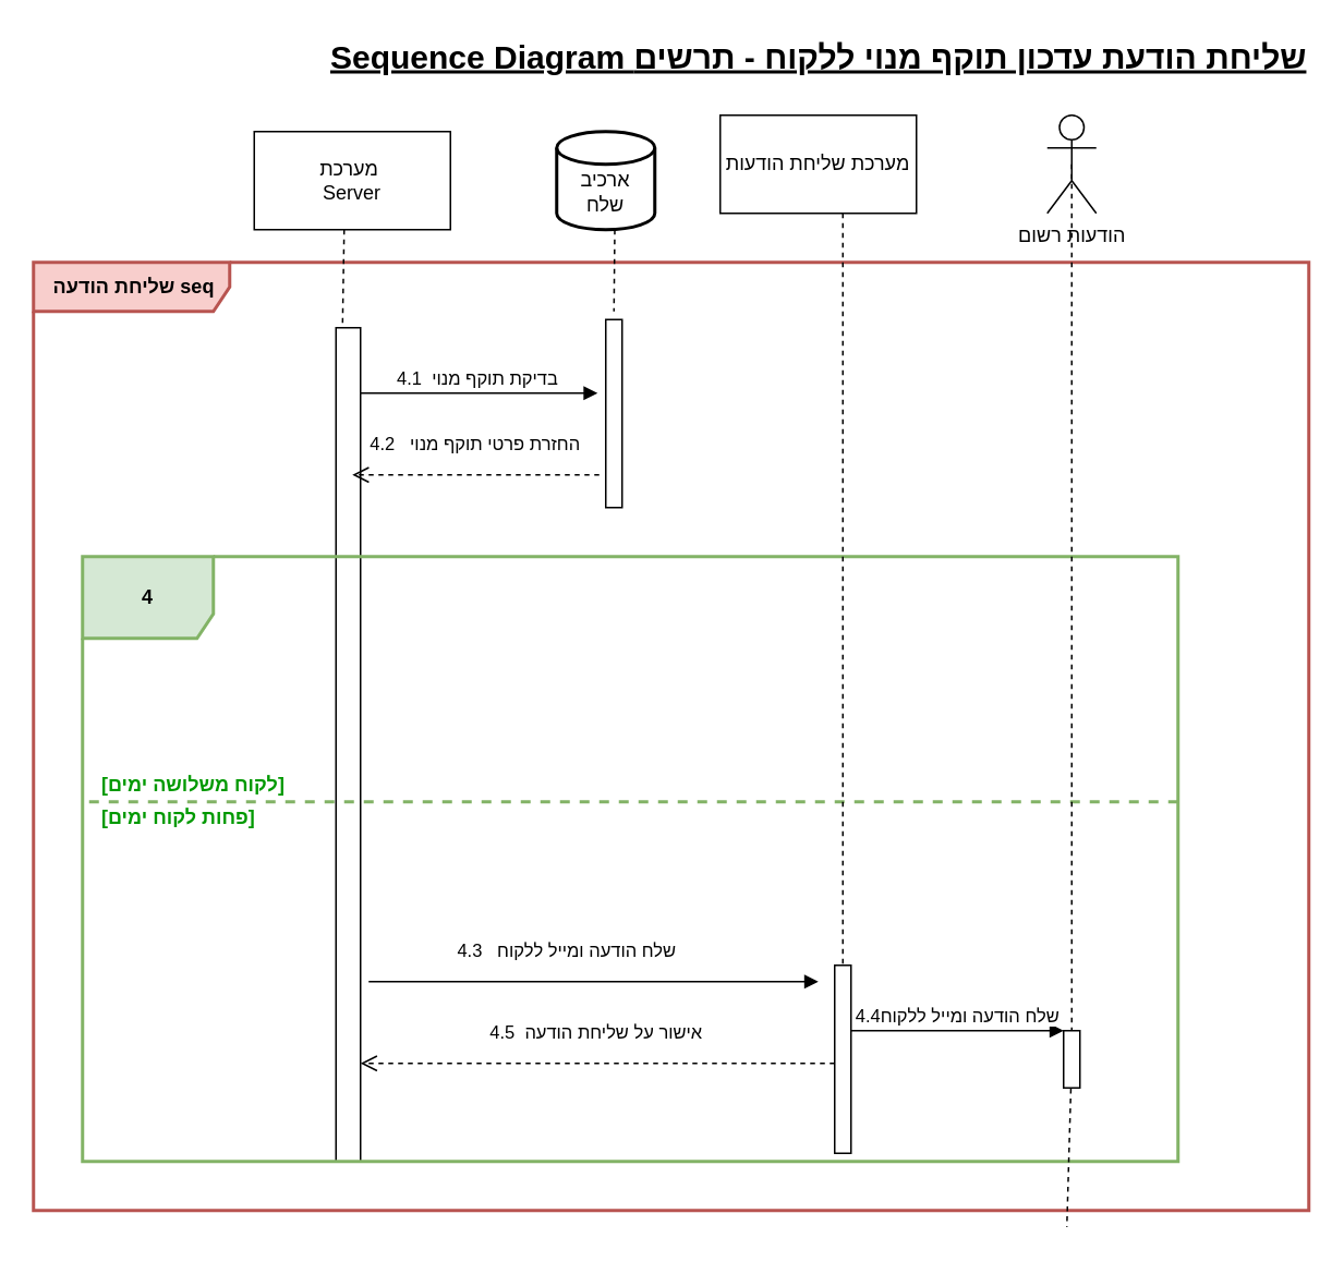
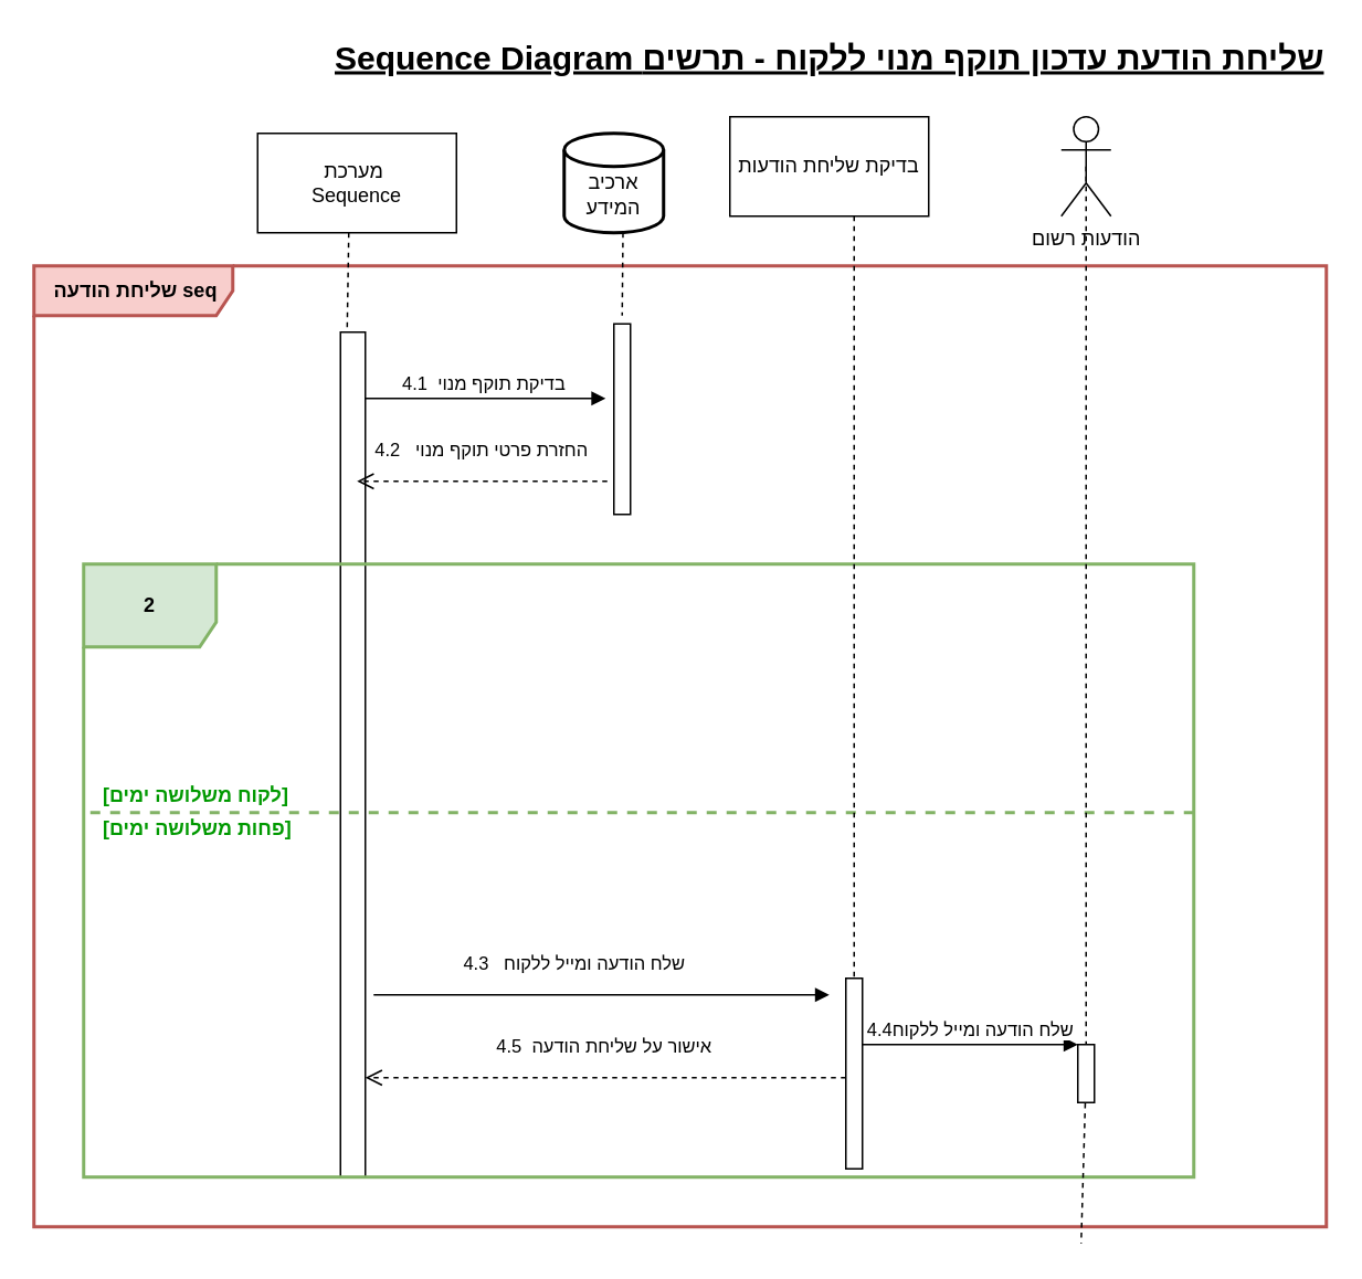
- <mxCell id="2" value="מערכת שליחת הודעות&lt;br&gt;" style="rounded=0;whiteSpace=wrap;html=1;" parent="1" vertex="1"><mxGeometry x="440" y="70" width="120" height="60" as="geometry" /></mxCell>
+ <mxCell id="2" value="בדיקת שליחת הודעות&lt;br&gt;" style="rounded=0;whiteSpace=wrap;html=1;" parent="1" vertex="1"><mxGeometry x="440" y="70" width="120" height="60" as="geometry" /></mxCell>
- <mxCell id="15" value="מערכת&amp;nbsp;&lt;br&gt;Server&lt;br&gt;" style="rounded=0;whiteSpace=wrap;html=1;" parent="1" vertex="1"><mxGeometry x="155" y="80" width="120" height="60" as="geometry" /></mxCell>
+ <mxCell id="15" value="מערכת&amp;nbsp;&lt;br&gt;Sequence&lt;br&gt;" style="rounded=0;whiteSpace=wrap;html=1;" parent="1" vertex="1"><mxGeometry x="155" y="80" width="120" height="60" as="geometry" /></mxCell>
- <mxCell id="4" value="&lt;div&gt;&lt;br&gt;&lt;/div&gt;&lt;div&gt;ארכיב&lt;/div&gt;שלח" style="strokeWidth=2;html=1;shape=mxgraph.flowchart.database;whiteSpace=wrap;" parent="1" vertex="1"><mxGeometry x="340" y="80" width="60" height="60" as="geometry" /></mxCell>
+ <mxCell id="4" value="&lt;div&gt;&lt;br&gt;&lt;/div&gt;&lt;div&gt;ארכיב&lt;/div&gt;המידע" style="strokeWidth=2;html=1;shape=mxgraph.flowchart.database;whiteSpace=wrap;" parent="1" vertex="1"><mxGeometry x="340" y="80" width="60" height="60" as="geometry" /></mxCell>
- <mxCell id="11" value="4" style="shape=umlFrame;whiteSpace=wrap;html=1;width=80;height=50;fillColor=#d5e8d4;strokeColor=#82b366;strokeWidth=2;fontStyle=1" parent="1" vertex="1"><mxGeometry x="50" y="340" width="670" height="370" as="geometry" /></mxCell>
+ <mxCell id="11" value="2" style="shape=umlFrame;whiteSpace=wrap;html=1;width=80;height=50;fillColor=#d5e8d4;strokeColor=#82b366;strokeWidth=2;fontStyle=1" parent="1" vertex="1"><mxGeometry x="50" y="340" width="670" height="370" as="geometry" /></mxCell>
- <mxCell id="14" value="[פחות לקוח ימים]" style="text;html=1;resizable=0;points=[];autosize=1;align=left;verticalAlign=top;spacingTop=-4;fontStyle=1;fontColor=#009900;" parent="1" vertex="1"><mxGeometry x="60" y="490" width="110" height="20" as="geometry" /></mxCell>
+ <mxCell id="14" value="[פחות משלושה ימים]" style="text;html=1;resizable=0;points=[];autosize=1;align=left;verticalAlign=top;spacingTop=-4;fontStyle=1;fontColor=#009900;" parent="1" vertex="1"><mxGeometry x="60" y="490" width="110" height="20" as="geometry" /></mxCell>
